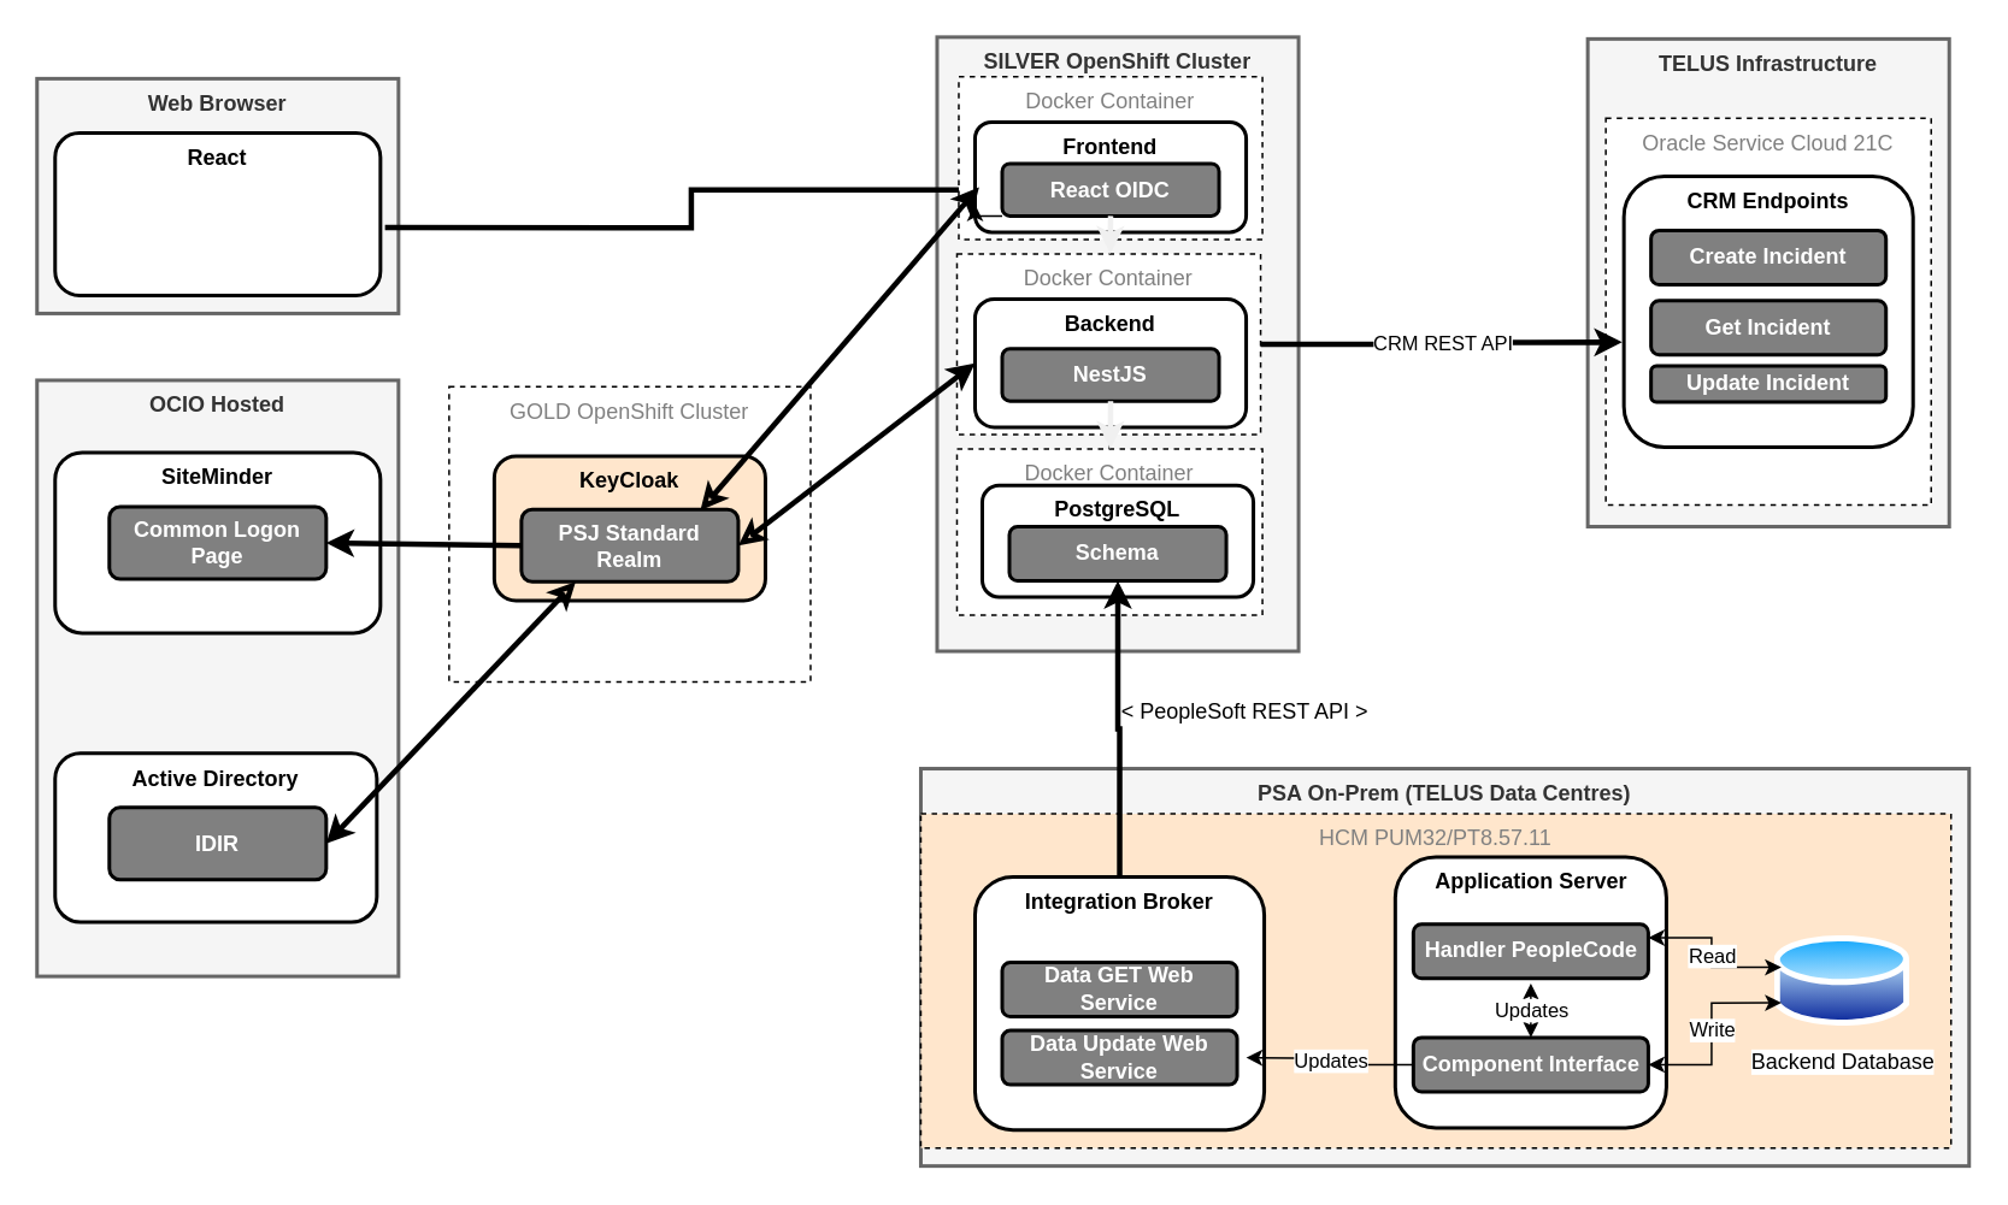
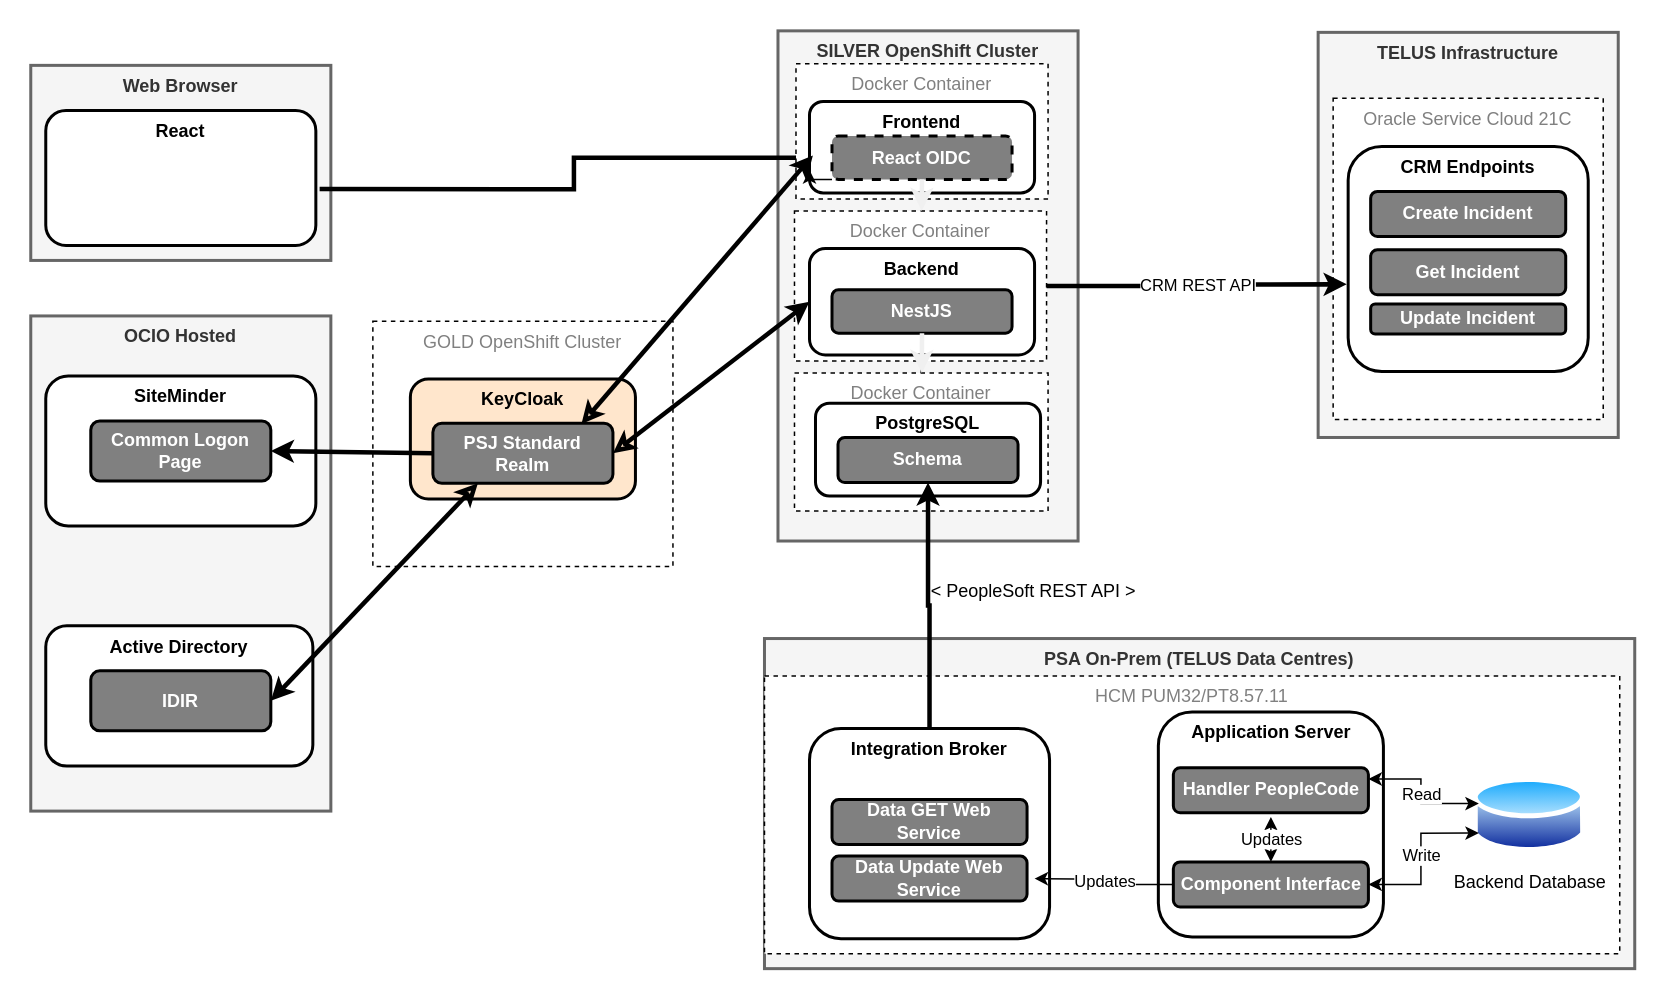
- <mxCell id="20" value="React OIDC" style="rounded=1;whiteSpace=wrap;html=1;strokeWidth=2;fillColor=#808080;fontColor=#FFFFFF;fontStyle=1" parent="1" vertex="1"><mxGeometry x="554" y="90" width="120" height="29" as="geometry" /></mxCell>
+ <mxCell id="20" value="React OIDC" style="rounded=1;whiteSpace=wrap;html=1;strokeWidth=2;fillColor=#808080;fontColor=#FFFFFF;fontStyle=1;dashed=1;" parent="1" vertex="1"><mxGeometry x="554" y="90" width="120" height="29" as="geometry" /></mxCell>
- <mxCell id="31" value="HCM&amp;nbsp;PUM32/PT8.57.11" style="rounded=0;whiteSpace=wrap;html=1;strokeWidth=1;fillColor=#ffe6cc;fontColor=#808080;dashed=1;verticalAlign=top;" parent="1" vertex="1"><mxGeometry x="509" y="450" width="570" height="185" as="geometry" /></mxCell>
+ <mxCell id="31" value="HCM&amp;nbsp;PUM32/PT8.57.11" style="rounded=0;whiteSpace=wrap;html=1;strokeWidth=1;fillColor=#FFFFFF;fontColor=#808080;dashed=1;verticalAlign=top;" parent="1" vertex="1"><mxGeometry x="509" y="450" width="570" height="185" as="geometry" /></mxCell>
